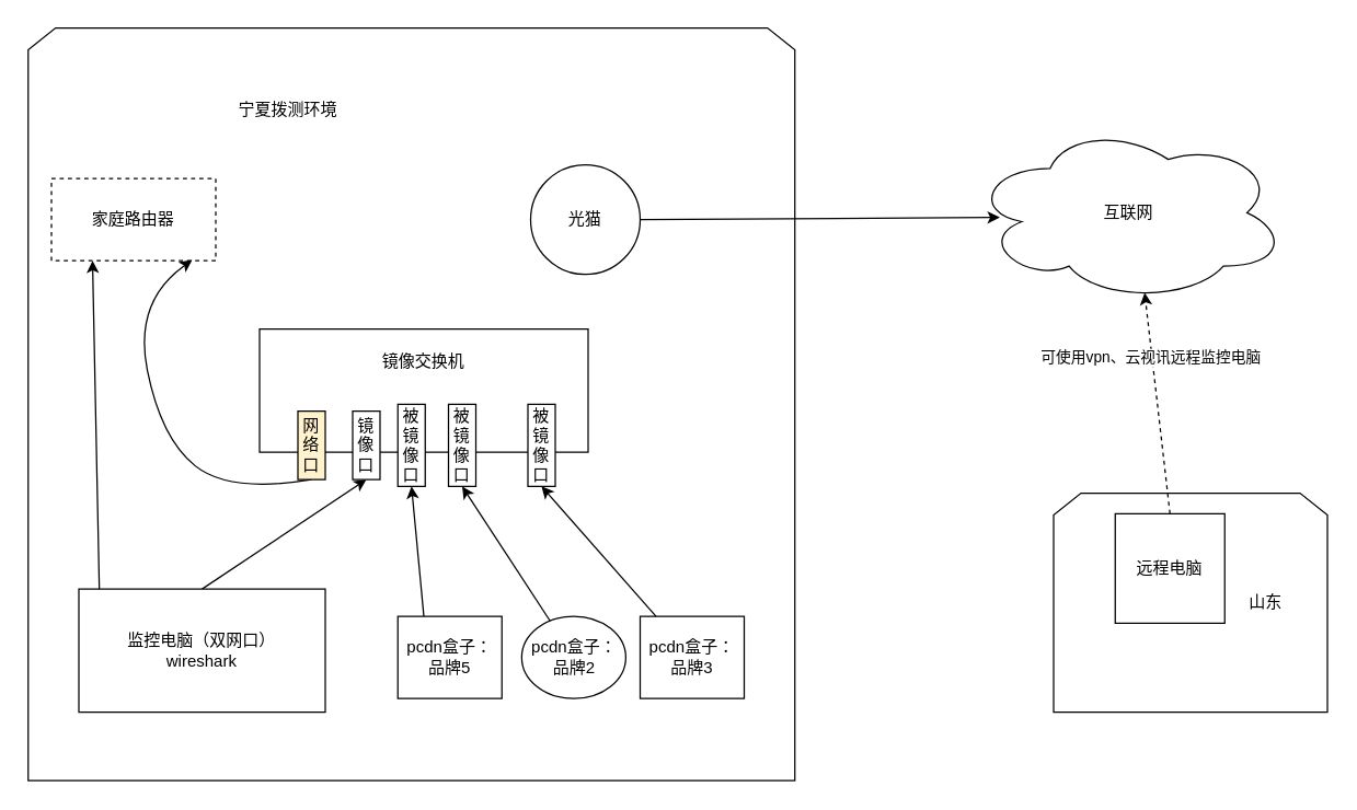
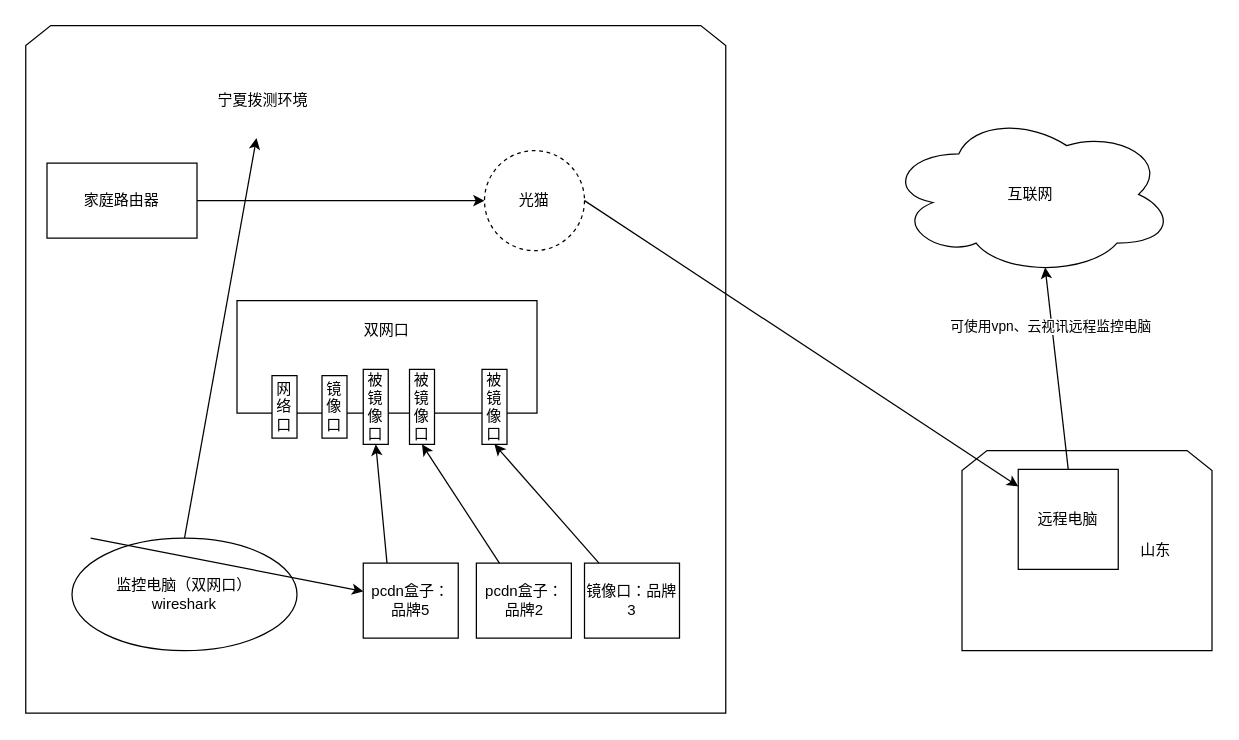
- <mxCell id="16" value="" style="endArrow=classic;html=1;entryX=0.09;entryY=0.526;entryDx=0;entryDy=0;entryPerimeter=0;exitX=1;exitY=0.5;exitDx=0;exitDy=0;" edge="1" parent="1" source="5" target="17"><mxGeometry width="50" height="50" relative="1" as="geometry"><mxPoint x="477" y="173" as="sourcePoint" /><mxPoint x="626.82" y="195.42" as="targetPoint" /></mxGeometry></mxCell>
+ <mxCell id="16" value="" style="endArrow=classic;html=1;exitX=1;exitY=0.5;exitDx=0;exitDy=0;" edge="1" parent="1" source="5" target="18"><mxGeometry width="50" height="50" relative="1" as="geometry"><mxPoint x="477" y="173" as="sourcePoint" /><mxPoint x="626.82" y="195.42" as="targetPoint" /></mxGeometry></mxCell>
- <mxCell id="3" value="家庭路由器" style="rounded=0;whiteSpace=wrap;html=1;dashed=1;" vertex="1" parent="1"><mxGeometry x="37" y="130" width="120" height="60" as="geometry" /></mxCell>
+ <mxCell id="3" value="家庭路由器" style="rounded=0;whiteSpace=wrap;html=1;" vertex="1" parent="1"><mxGeometry x="37" y="130" width="120" height="60" as="geometry" /></mxCell>
+ <mxCell id="9" style="edgeStyle=none;html=1;entryX=0;entryY=0.5;entryDx=0;entryDy=0;exitX=1;exitY=0.5;exitDx=0;exitDy=0;" edge="1" parent="1" source="3" target="5"><mxGeometry relative="1" as="geometry"><mxPoint x="397" y="180" as="targetPoint" /><mxPoint x="167" y="180" as="sourcePoint" /></mxGeometry></mxCell>
- <mxCell id="5" value="光猫" style="ellipse;whiteSpace=wrap;html=1;" vertex="1" parent="1"><mxGeometry x="387" y="120" width="80" height="80" as="geometry" /></mxCell>
+ <mxCell id="5" value="光猫" style="ellipse;whiteSpace=wrap;html=1;dashed=1;" vertex="1" parent="1"><mxGeometry x="387" y="120" width="80" height="80" as="geometry" /></mxCell>
- <mxCell id="8" value="镜像交换机&lt;br&gt;&lt;br&gt;&lt;br&gt;&lt;br&gt;" style="rounded=0;whiteSpace=wrap;html=1;" vertex="1" parent="1"><mxGeometry x="189" y="240" width="240" height="90" as="geometry" /></mxCell>
+ <mxCell id="8" value="双网口&lt;br&gt;&lt;br&gt;&lt;br&gt;&lt;br&gt;" style="rounded=0;whiteSpace=wrap;html=1;" vertex="1" parent="1"><mxGeometry x="189" y="240" width="240" height="90" as="geometry" /></mxCell>
- <mxCell id="15" value="" style="curved=1;endArrow=classic;html=1;entryX=0.856;entryY=0.993;entryDx=0;entryDy=0;entryPerimeter=0;exitX=0.5;exitY=1;exitDx=0;exitDy=0;" edge="1" parent="1" source="24" target="3"><mxGeometry width="50" height="50" relative="1" as="geometry"><mxPoint x="227" y="340" as="sourcePoint" /><mxPoint x="147" y="220" as="targetPoint" /><Array as="points"><mxPoint x="167" y="360" /><mxPoint x="117" y="320" /><mxPoint x="97" y="220" /></Array></mxGeometry></mxCell>
- <mxCell id="14" value="" style="endArrow=classic;html=1;entryX=0.25;entryY=1;entryDx=0;entryDy=0;exitX=0.083;exitY=0;exitDx=0;exitDy=0;exitPerimeter=0;" edge="1" parent="1" source="7" target="3"><mxGeometry width="50" height="50" relative="1" as="geometry"><mxPoint x="117" y="510" as="sourcePoint" /><mxPoint x="97" y="410" as="targetPoint" /></mxGeometry></mxCell>
+ <mxCell id="14" value="" style="endArrow=classic;html=1;exitX=0.083;exitY=0;exitDx=0;exitDy=0;exitPerimeter=0;" edge="1" parent="1" source="7" target="11"><mxGeometry width="50" height="50" relative="1" as="geometry"><mxPoint x="117" y="510" as="sourcePoint" /><mxPoint x="97" y="410" as="targetPoint" /></mxGeometry></mxCell>
- <mxCell id="19" value="" style="endArrow=classic;html=1;exitX=0.5;exitY=0;exitDx=0;exitDy=0;entryX=0.55;entryY=0.95;entryDx=0;entryDy=0;entryPerimeter=0;dashed=1;" edge="1" parent="1" source="18" target="17"><mxGeometry width="50" height="50" relative="1" as="geometry"><mxPoint x="657" y="440" as="sourcePoint" /><mxPoint x="839" y="220" as="targetPoint" /></mxGeometry></mxCell>
+ <mxCell id="19" value="" style="endArrow=classic;html=1;exitX=0.5;exitY=0;exitDx=0;exitDy=0;entryX=0.55;entryY=0.95;entryDx=0;entryDy=0;entryPerimeter=0;" edge="1" parent="1" source="18" target="17"><mxGeometry width="50" height="50" relative="1" as="geometry"><mxPoint x="657" y="440" as="sourcePoint" /><mxPoint x="839" y="220" as="targetPoint" /></mxGeometry></mxCell>
- <mxCell id="24" value="网络口" style="rounded=0;whiteSpace=wrap;html=1;fillColor=#fff2cc;" vertex="1" parent="1"><mxGeometry x="217" y="300" width="20" height="50" as="geometry" /></mxCell>
+ <mxCell id="24" value="网络口" style="rounded=0;whiteSpace=wrap;html=1;" vertex="1" parent="1"><mxGeometry x="217" y="300" width="20" height="50" as="geometry" /></mxCell>
- <mxCell id="6" style="edgeStyle=none;html=1;exitX=0.5;exitY=0;exitDx=0;exitDy=0;entryX=0.5;entryY=1;entryDx=0;entryDy=0;entryPerimeter=0;" edge="1" parent="1" source="7" target="21"><mxGeometry relative="1" as="geometry"><mxPoint x="227" y="350" as="targetPoint" /></mxGeometry></mxCell>
+ <mxCell id="6" style="edgeStyle=none;html=1;exitX=0.5;exitY=0;exitDx=0;exitDy=0;" edge="1" parent="1" source="7" target="28"><mxGeometry relative="1" as="geometry"><mxPoint x="227" y="350" as="targetPoint" /></mxGeometry></mxCell>
- <mxCell id="7" value="监控电脑（双网口）&lt;br&gt;wireshark" style="rounded=0;whiteSpace=wrap;html=1;" vertex="1" parent="1"><mxGeometry x="57" y="430" width="180" height="90" as="geometry" /></mxCell>
+ <mxCell id="7" value="监控电脑（双网口）&lt;br&gt;wireshark" style="ellipse;whiteSpace=wrap;html=1;" vertex="1" parent="1"><mxGeometry x="57" y="430" width="180" height="90" as="geometry" /></mxCell>
- <mxCell id="12" value="pcdn盒子：品牌2" style="ellipse;whiteSpace=wrap;html=1;" vertex="1" parent="1"><mxGeometry x="380.5" y="450" width="76" height="60" as="geometry" /></mxCell>
+ <mxCell id="12" value="pcdn盒子：品牌2" style="rounded=0;whiteSpace=wrap;html=1;" vertex="1" parent="1"><mxGeometry x="380.5" y="450" width="76" height="60" as="geometry" /></mxCell>
- <mxCell id="25" value="pcdn盒子：品牌3" style="rounded=0;whiteSpace=wrap;html=1;" vertex="1" parent="1"><mxGeometry x="467" y="450" width="76" height="60" as="geometry" /></mxCell>
+ <mxCell id="25" value="镜像口：品牌3" style="rounded=0;whiteSpace=wrap;html=1;" vertex="1" parent="1"><mxGeometry x="467" y="450" width="76" height="60" as="geometry" /></mxCell>
